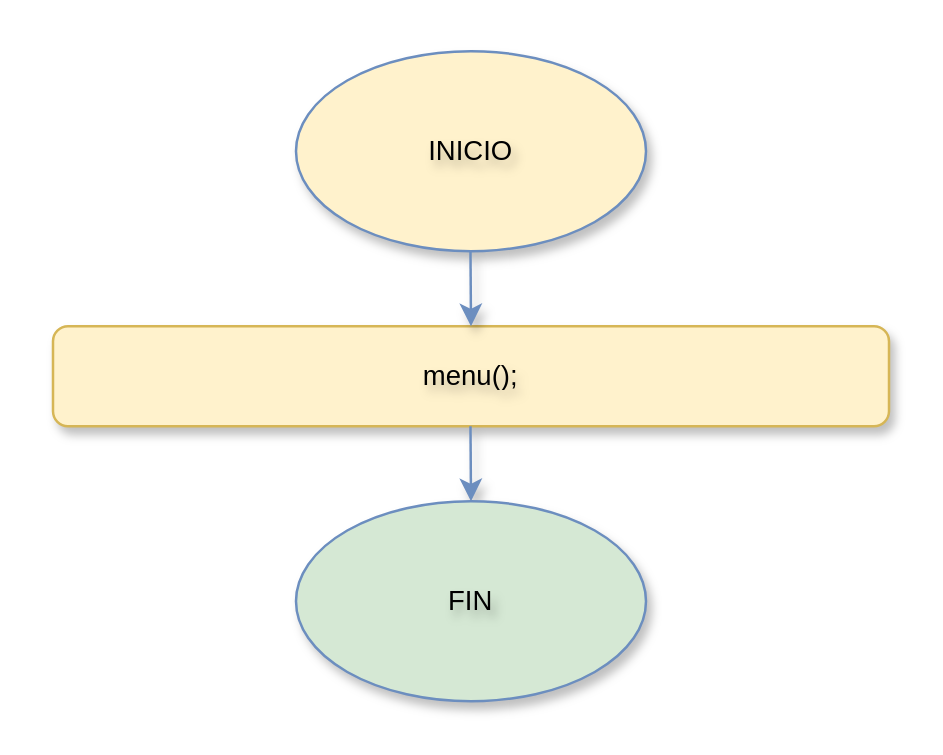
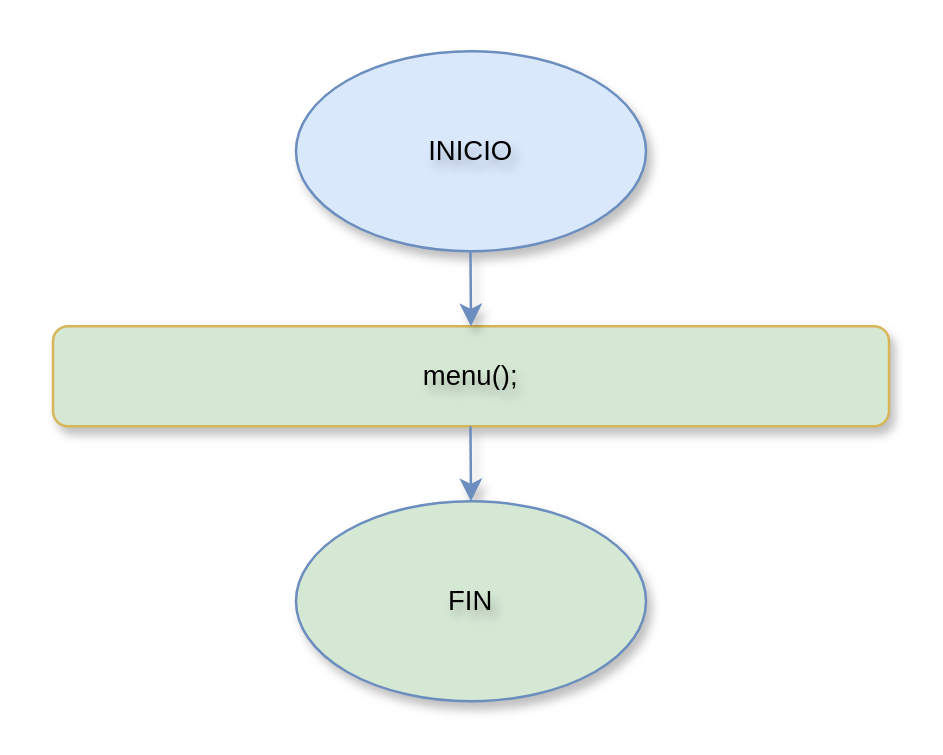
- <mxCell id="2" value="INICIO" style="ellipse;whiteSpace=wrap;rounded=1;fillColor=#fff2cc;strokeColor=#6c8ebf;textShadow=1;strokeWidth=1;shadow=1;html=1;horizontal=1;fontSize=11;fontStyle=0;spacing=2;" parent="1" vertex="1"><mxGeometry x="117.8" y="20" width="140" height="80" as="geometry" /></mxCell>
+ <mxCell id="2" value="INICIO" style="ellipse;whiteSpace=wrap;rounded=1;fillColor=#dae8fc;strokeColor=#6c8ebf;textShadow=1;strokeWidth=1;shadow=1;html=1;horizontal=1;fontSize=11;fontStyle=0;spacing=2;" parent="1" vertex="1"><mxGeometry x="117.8" y="20" width="140" height="80" as="geometry" /></mxCell>
- <mxCell id="3" value="menu();" style="rounded=1;whiteSpace=wrap;fillColor=#fff2cc;strokeColor=#d6b656;textShadow=1;strokeWidth=1;shadow=1;html=1;horizontal=1;fontSize=11;fontStyle=0;spacing=2;" parent="1" vertex="1"><mxGeometry x="20.6" y="130" width="334.4" height="40" as="geometry" /></mxCell>
+ <mxCell id="3" value="menu();" style="rounded=1;whiteSpace=wrap;fillColor=#d5e8d4;strokeColor=#d6b656;textShadow=1;strokeWidth=1;shadow=1;html=1;horizontal=1;fontSize=11;fontStyle=0;spacing=2;" parent="1" vertex="1"><mxGeometry x="20.6" y="130" width="334.4" height="40" as="geometry" /></mxCell>
